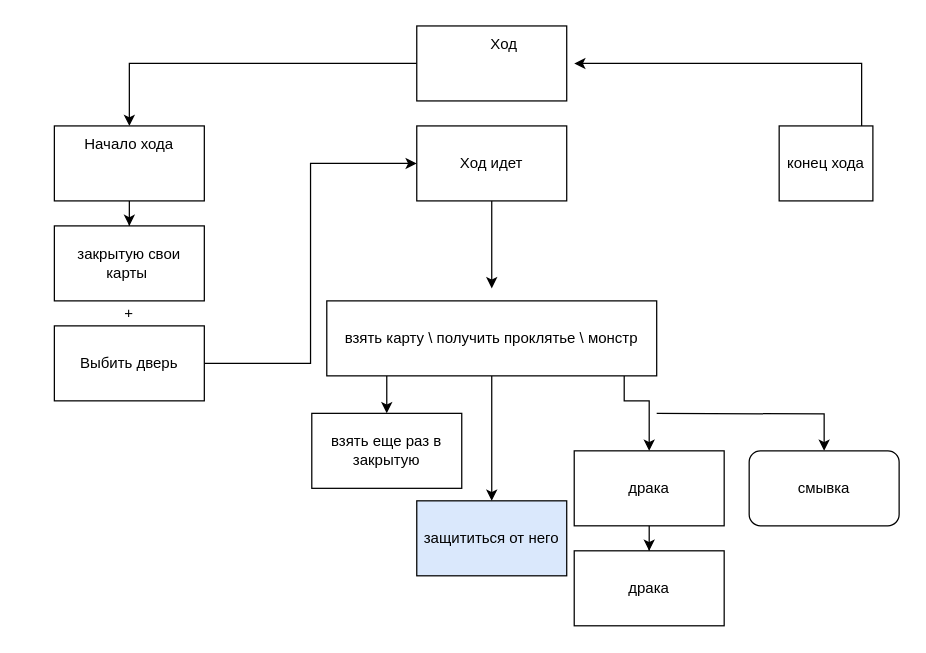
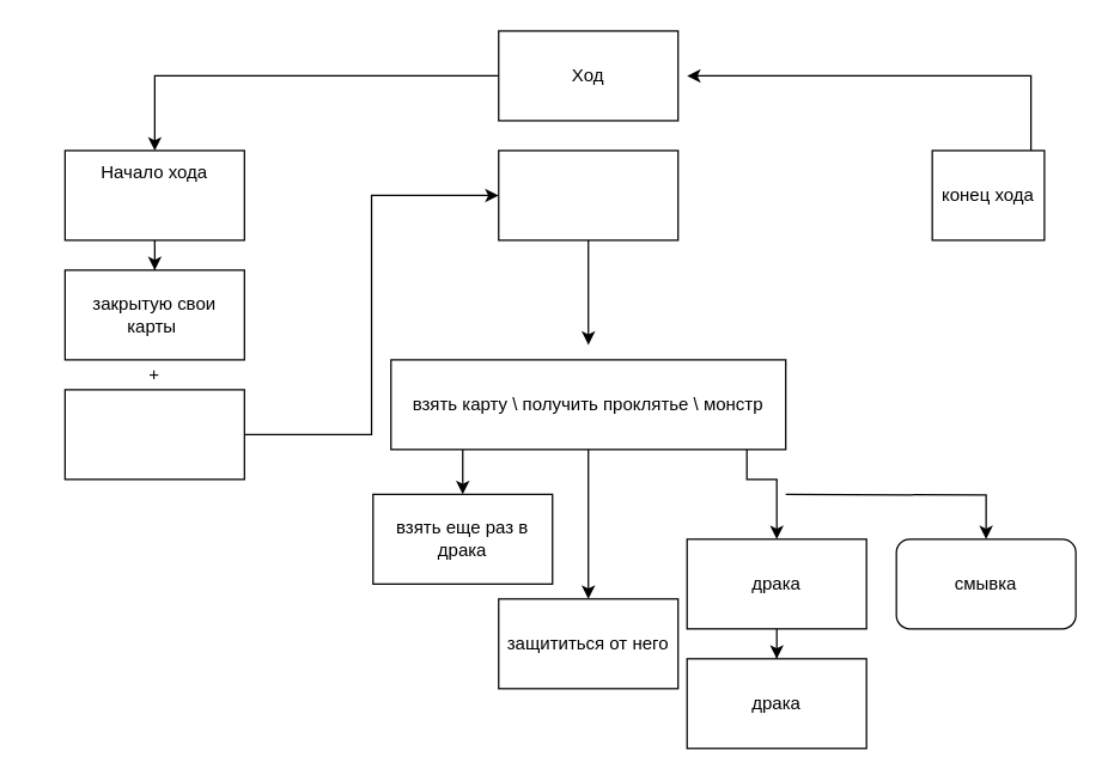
- <mxCell id="15" value="Ход" style="text;html=1;strokeColor=none;fillColor=none;align=center;verticalAlign=middle;whiteSpace=wrap;rounded=0;" vertex="1" parent="1"><mxGeometry x="383" y="25" width="40" height="20" as="geometry" /></mxCell>
+ <mxCell id="15" value="Ход" style="text;html=1;strokeColor=none;fillColor=none;align=center;verticalAlign=middle;whiteSpace=wrap;rounded=0;" vertex="1" parent="1"><mxGeometry x="373" y="40" width="40" height="20" as="geometry" /></mxCell>
- <mxCell id="17" value="Ход идет" style="text;html=1;strokeColor=none;fillColor=none;align=center;verticalAlign=middle;whiteSpace=wrap;rounded=0;" vertex="1" parent="1"><mxGeometry x="360" y="120" width="66" height="20" as="geometry" /></mxCell>
- <mxCell id="19" value="Выбить дверь" style="text;html=1;strokeColor=none;fillColor=none;align=center;verticalAlign=middle;whiteSpace=wrap;rounded=0;" vertex="1" parent="1"><mxGeometry x="55" y="280" width="96" height="20" as="geometry" /></mxCell>
- <mxCell id="25" value="взять еще раз в закрытую" style="whiteSpace=wrap;html=1;rounded=0;" vertex="1" parent="1"><mxGeometry x="249" y="330" width="120" height="60" as="geometry" /></mxCell>
+ <mxCell id="25" value="взять еще раз в драка" style="whiteSpace=wrap;html=1;rounded=0;" vertex="1" parent="1"><mxGeometry x="249" y="330" width="120" height="60" as="geometry" /></mxCell>
- <mxCell id="26" value="защититься от него" style="rounded=0;whiteSpace=wrap;html=1;fillColor=#dae8fc;" vertex="1" parent="1"><mxGeometry x="333" y="400" width="120" height="60" as="geometry" /></mxCell>
+ <mxCell id="26" value="защититься от него" style="rounded=0;whiteSpace=wrap;html=1;" vertex="1" parent="1"><mxGeometry x="333" y="400" width="120" height="60" as="geometry" /></mxCell>
